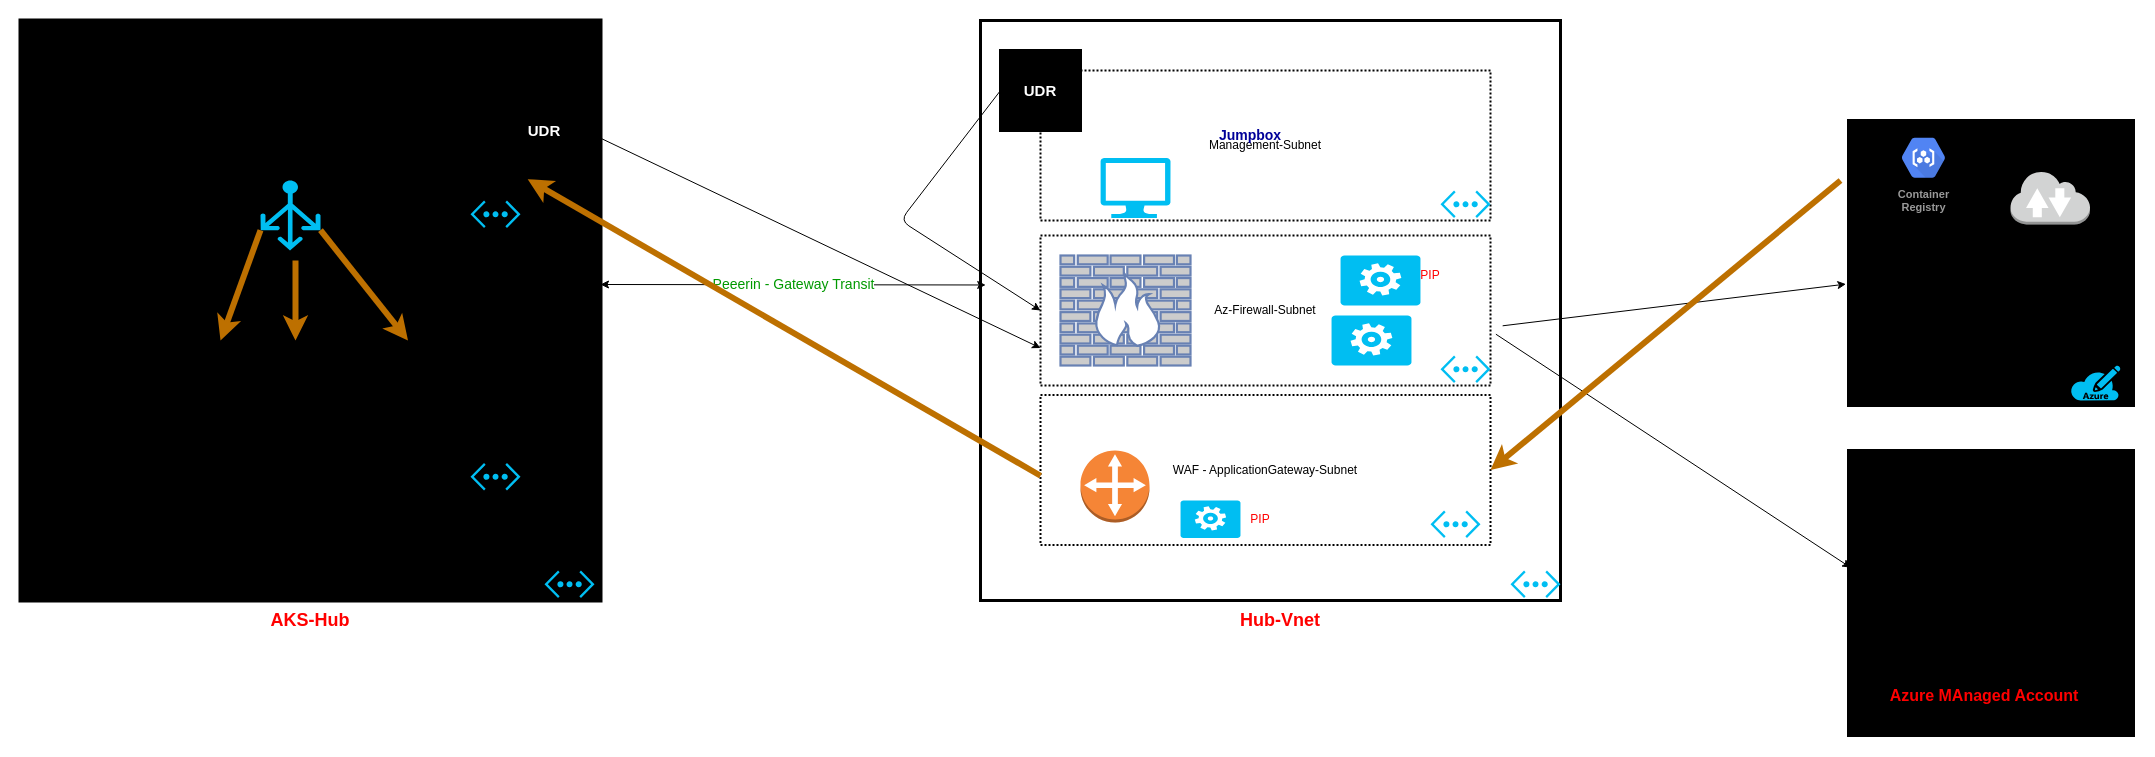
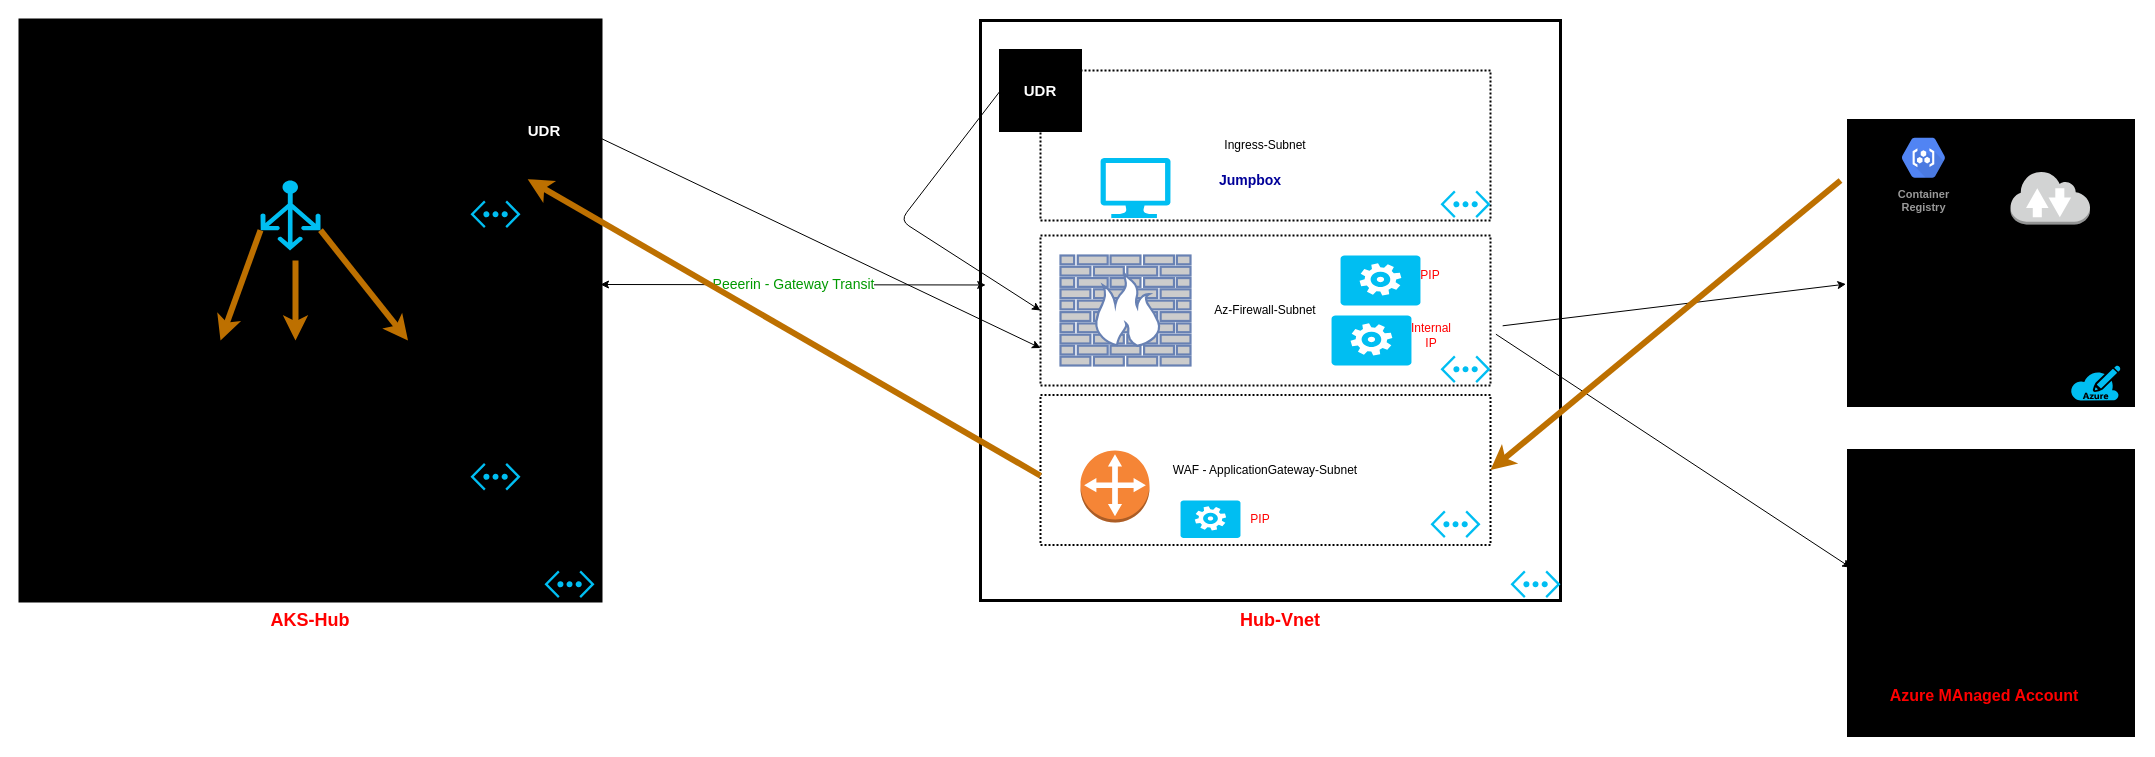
- <mxCell id="23" value="&lt;b&gt;&lt;font style=&quot;font-size: 14px&quot; color=&quot;#000099&quot;&gt;Jumpbox&lt;/font&gt;&lt;/b&gt;" style="text;html=1;strokeColor=none;fillColor=none;align=center;verticalAlign=middle;whiteSpace=wrap;rounded=0;fontColor=#FF0000;" vertex="1" parent="1"><mxGeometry x="1170" y="125" width="160" height="20" as="geometry" /></mxCell>
+ <mxCell id="23" value="&lt;b&gt;&lt;font style=&quot;font-size: 14px&quot; color=&quot;#000099&quot;&gt;Jumpbox&lt;/font&gt;&lt;/b&gt;" style="text;html=1;strokeColor=none;fillColor=none;align=center;verticalAlign=middle;whiteSpace=wrap;rounded=0;fontColor=#FF0000;" vertex="1" parent="1"><mxGeometry x="1170" y="170" width="160" height="20" as="geometry" /></mxCell>
- <mxCell id="3" value="Management-Subnet" style="rounded=0;whiteSpace=wrap;html=1;dashed=1;dashPattern=1 1;strokeWidth=2;fillColor=none;gradientColor=#ffffff;" vertex="1" parent="1"><mxGeometry x="1040" y="70" width="450" height="150" as="geometry" /></mxCell>
+ <mxCell id="3" value="Ingress-Subnet" style="rounded=0;whiteSpace=wrap;html=1;dashed=1;dashPattern=1 1;strokeWidth=2;fillColor=none;gradientColor=#ffffff;" vertex="1" parent="1"><mxGeometry x="1040" y="70" width="450" height="150" as="geometry" /></mxCell>
+ <mxCell id="29" value="Internal IP" style="text;html=1;strokeColor=none;fillColor=none;align=center;verticalAlign=middle;whiteSpace=wrap;rounded=0;fontColor=#FF0000;" vertex="1" parent="1"><mxGeometry x="1411" y="325" width="40" height="20" as="geometry" /></mxCell>
